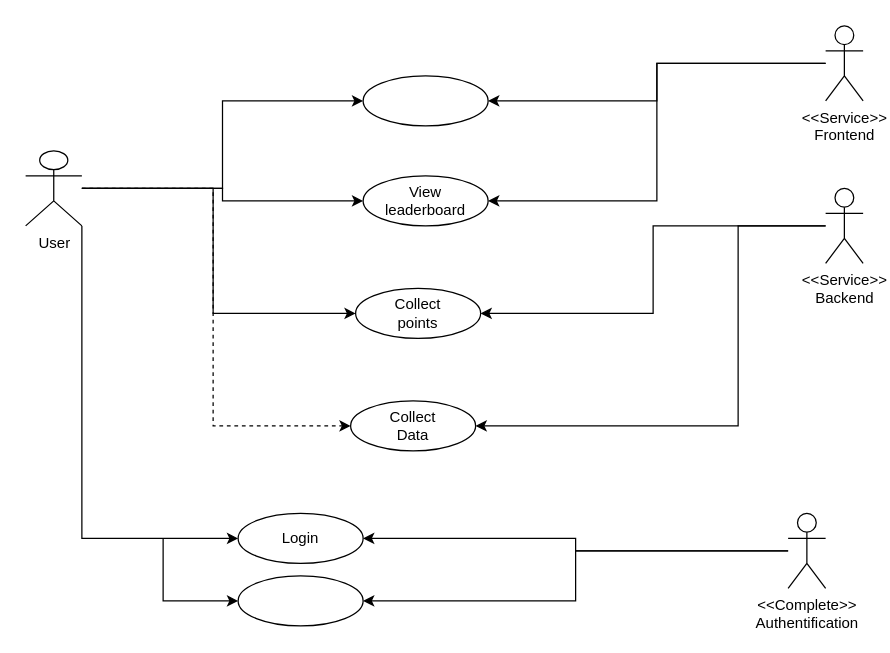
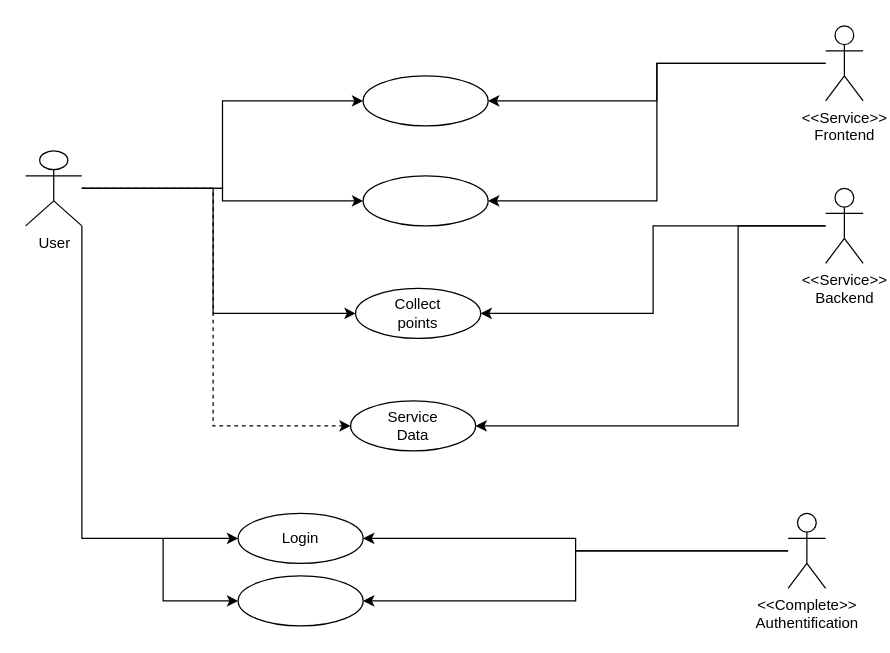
- <mxCell id="13" value="View leaderboard" style="text;html=1;strokeColor=none;fillColor=none;align=center;verticalAlign=middle;whiteSpace=wrap;rounded=0;" vertex="1" parent="1"><mxGeometry x="310" y="145" width="60" height="30" as="geometry" /></mxCell>
- <mxCell id="20" value="Collect Data" style="text;html=1;strokeColor=none;fillColor=none;align=center;verticalAlign=middle;whiteSpace=wrap;rounded=0;" vertex="1" parent="1"><mxGeometry x="300" y="325" width="60" height="30" as="geometry" /></mxCell>
+ <mxCell id="20" value="Service Data" style="text;html=1;strokeColor=none;fillColor=none;align=center;verticalAlign=middle;whiteSpace=wrap;rounded=0;" vertex="1" parent="1"><mxGeometry x="300" y="325" width="60" height="30" as="geometry" /></mxCell>
